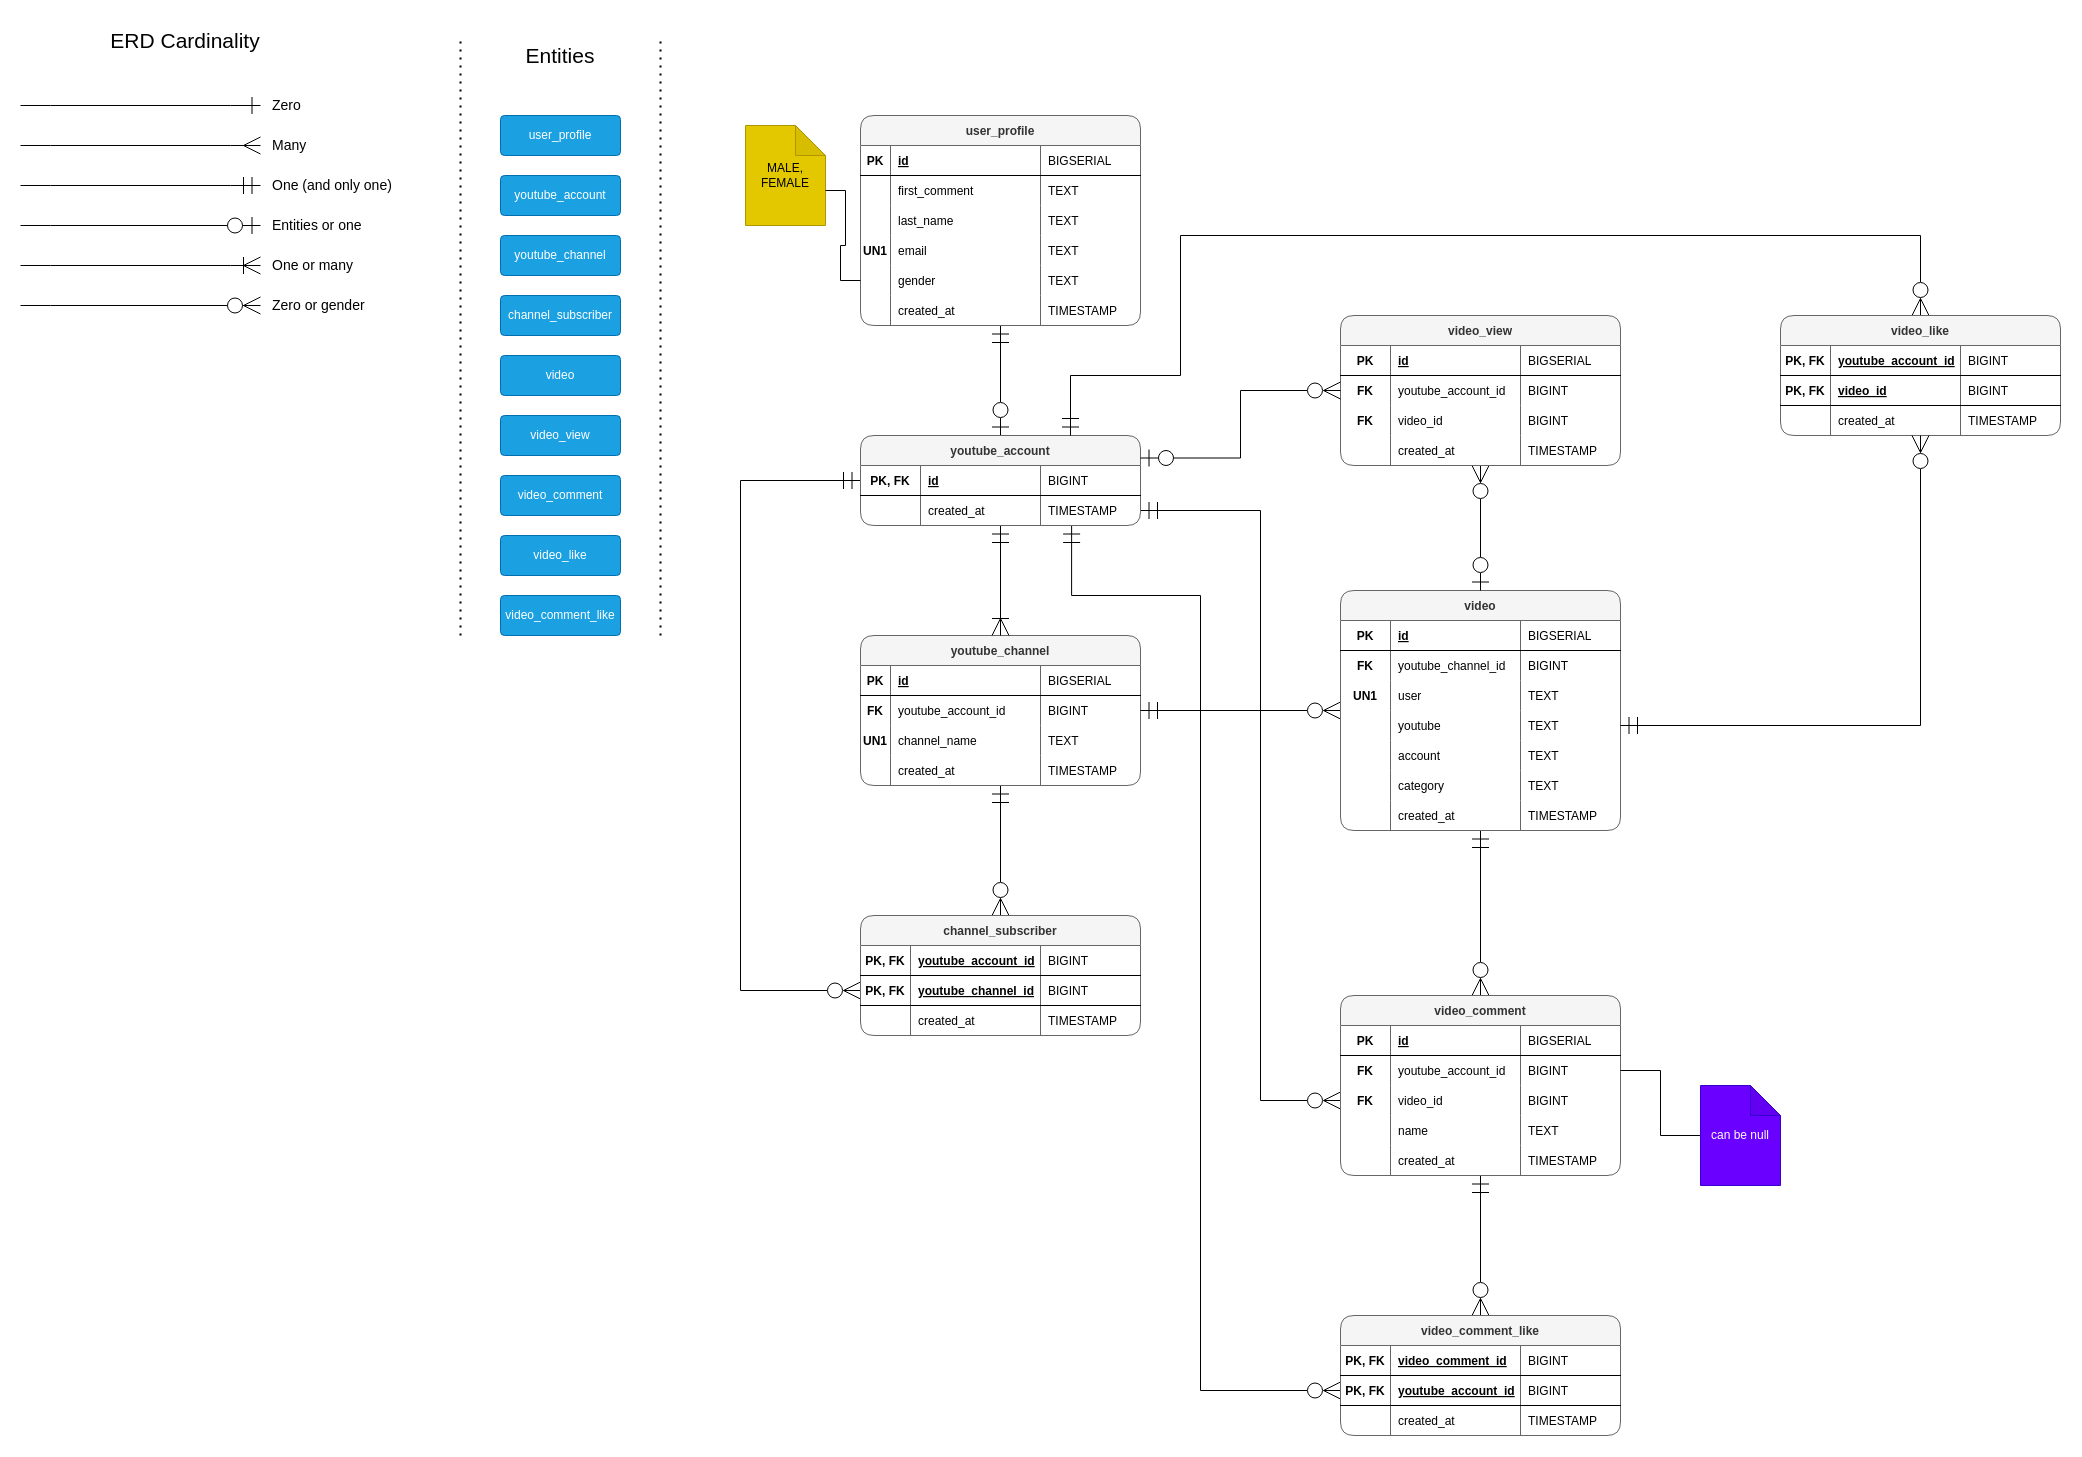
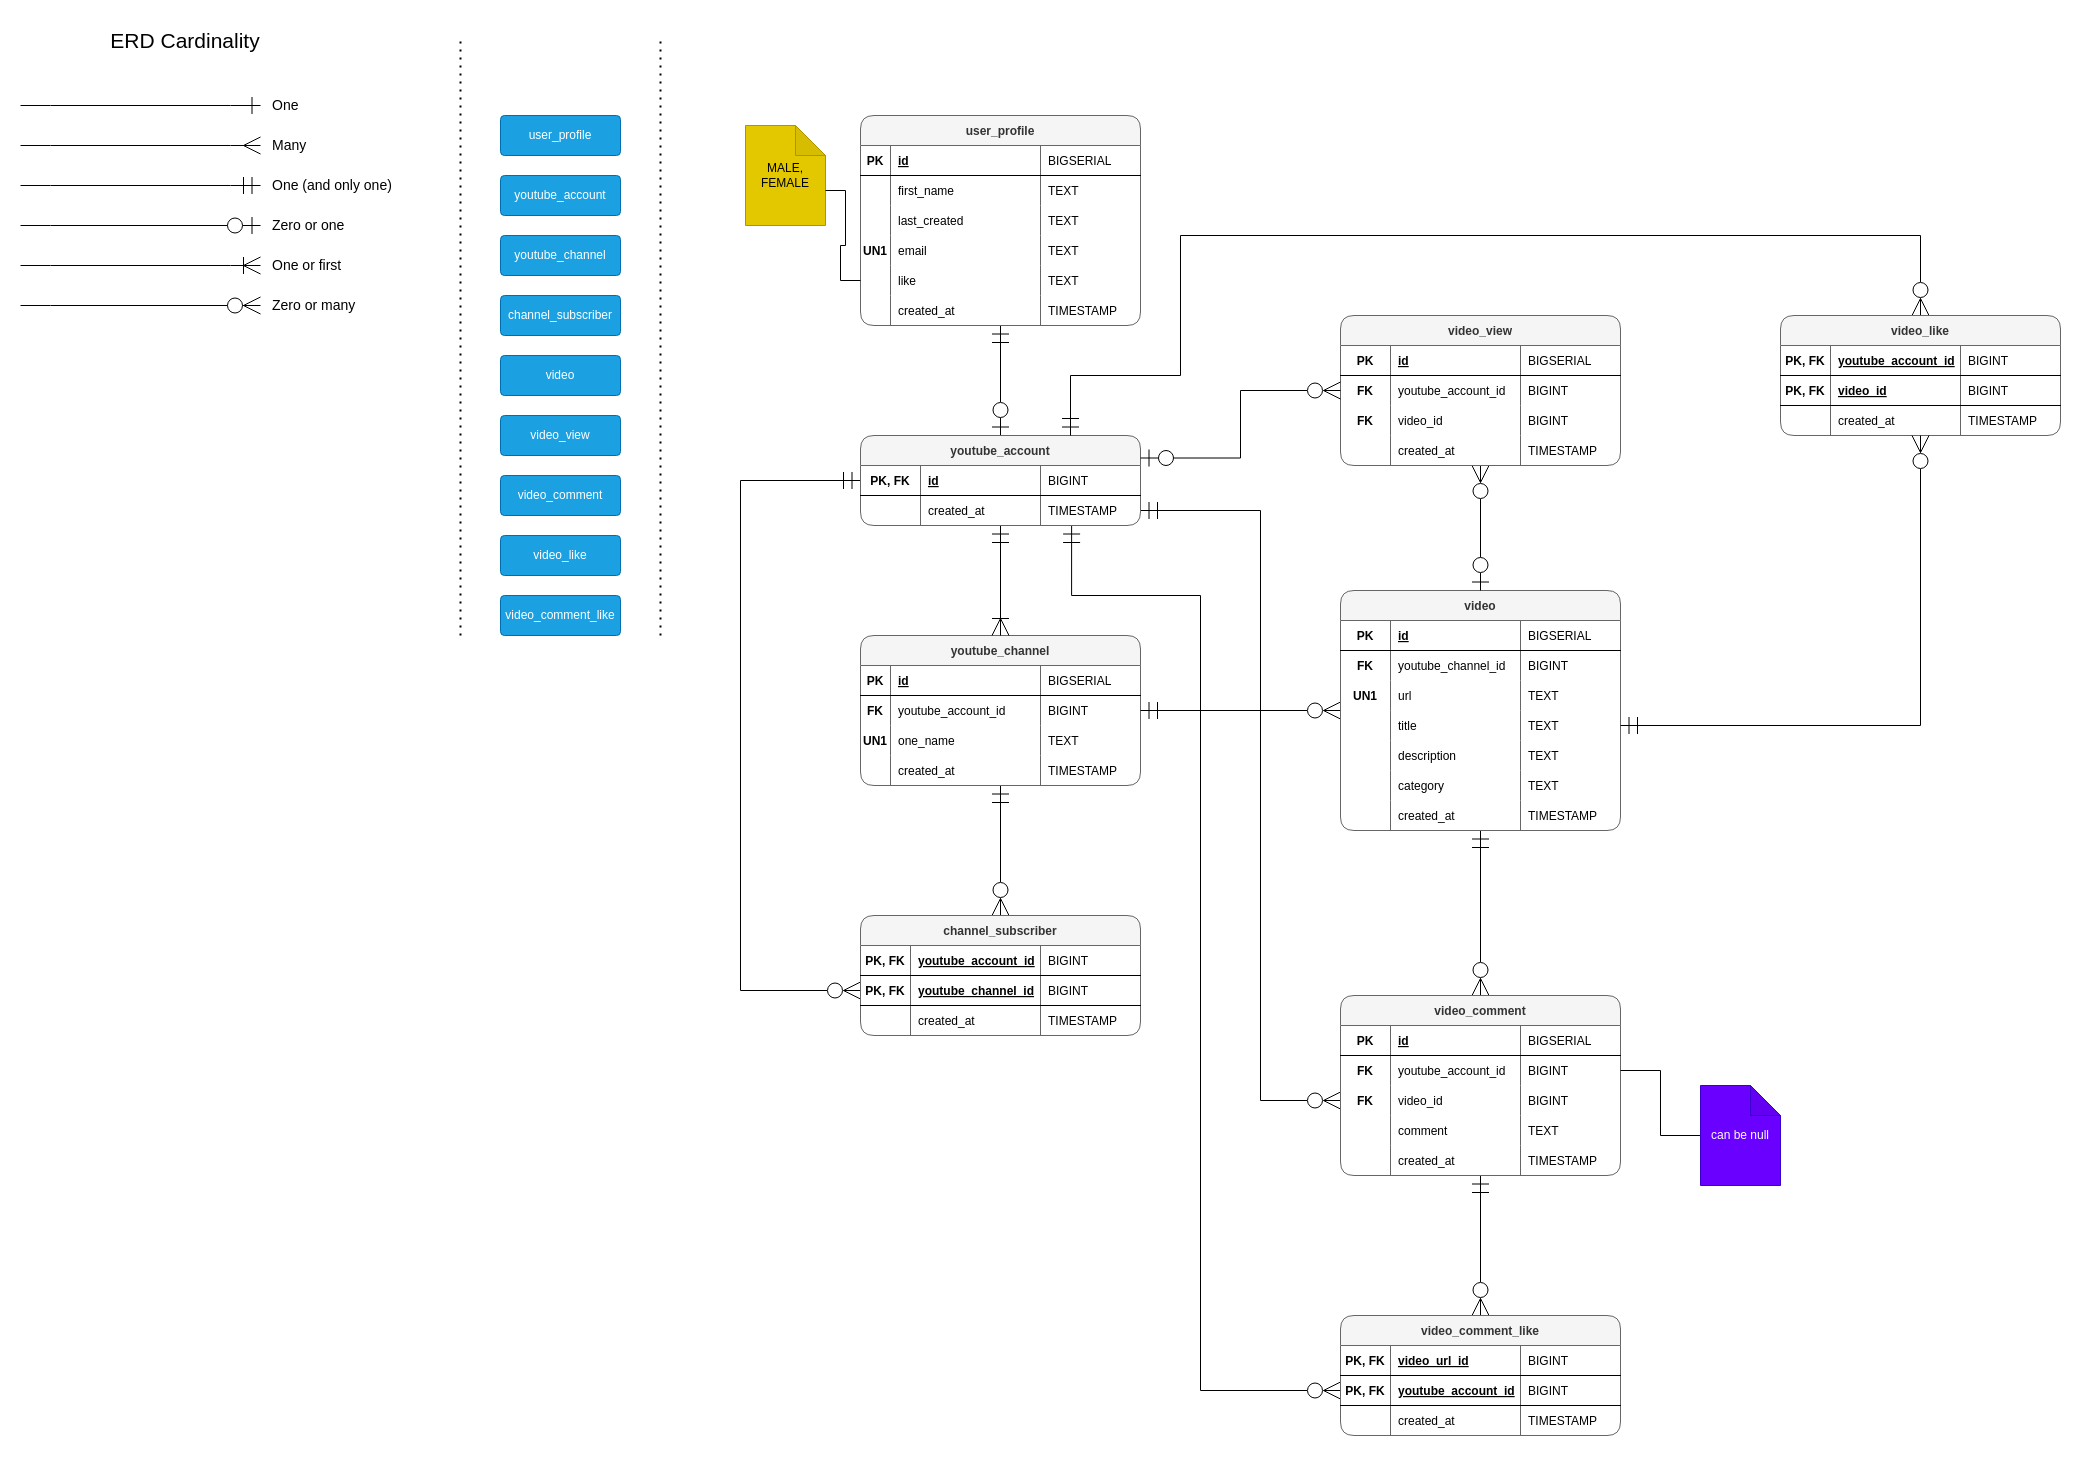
- <mxCell id="38" value="Entities" style="text;html=1;strokeColor=none;fillColor=none;align=center;verticalAlign=middle;whiteSpace=wrap;rounded=0;fontSize=21;" parent="1" vertex="1"><mxGeometry x="500" y="35" width="120" height="40" as="geometry" /></mxCell>
- <mxCell id="60" value="Zero" style="text;html=1;strokeColor=none;fillColor=none;align=left;verticalAlign=middle;whiteSpace=wrap;rounded=0;fontSize=14;" parent="1" vertex="1"><mxGeometry x="270" y="95" width="150" height="20" as="geometry" /></mxCell>
+ <mxCell id="60" value="One" style="text;html=1;strokeColor=none;fillColor=none;align=left;verticalAlign=middle;whiteSpace=wrap;rounded=0;fontSize=14;" parent="1" vertex="1"><mxGeometry x="270" y="95" width="150" height="20" as="geometry" /></mxCell>
- <mxCell id="17" value="first_comment" style="shape=partialRectangle;connectable=0;fillColor=none;top=0;left=0;bottom=0;right=0;align=left;spacingLeft=6;overflow=hidden;" parent="15" vertex="1"><mxGeometry x="30" width="150" height="30" as="geometry"><mxRectangle width="150" height="30" as="alternateBounds" /></mxGeometry></mxCell>
+ <mxCell id="17" value="first_name" style="shape=partialRectangle;connectable=0;fillColor=none;top=0;left=0;bottom=0;right=0;align=left;spacingLeft=6;overflow=hidden;" parent="15" vertex="1"><mxGeometry x="30" width="150" height="30" as="geometry"><mxRectangle width="150" height="30" as="alternateBounds" /></mxGeometry></mxCell>
- <mxCell id="21" value="last_name" style="shape=partialRectangle;connectable=0;fillColor=none;top=0;left=0;bottom=0;right=0;align=left;spacingLeft=6;overflow=hidden;" parent="19" vertex="1"><mxGeometry x="30" width="150" height="30" as="geometry"><mxRectangle width="150" height="30" as="alternateBounds" /></mxGeometry></mxCell>
+ <mxCell id="21" value="last_created" style="shape=partialRectangle;connectable=0;fillColor=none;top=0;left=0;bottom=0;right=0;align=left;spacingLeft=6;overflow=hidden;" parent="19" vertex="1"><mxGeometry x="30" width="150" height="30" as="geometry"><mxRectangle width="150" height="30" as="alternateBounds" /></mxGeometry></mxCell>
- <mxCell id="65" value="Entities or one" style="text;html=1;strokeColor=none;fillColor=none;align=left;verticalAlign=middle;whiteSpace=wrap;rounded=0;fontSize=14;" parent="1" vertex="1"><mxGeometry x="270" y="215" width="150" height="20" as="geometry" /></mxCell>
+ <mxCell id="65" value="Zero or one" style="text;html=1;strokeColor=none;fillColor=none;align=left;verticalAlign=middle;whiteSpace=wrap;rounded=0;fontSize=14;" parent="1" vertex="1"><mxGeometry x="270" y="215" width="150" height="20" as="geometry" /></mxCell>
- <mxCell id="67" value="One or many" style="text;html=1;strokeColor=none;fillColor=none;align=left;verticalAlign=middle;whiteSpace=wrap;rounded=0;fontSize=14;" parent="1" vertex="1"><mxGeometry x="270" y="255" width="150" height="20" as="geometry" /></mxCell>
+ <mxCell id="67" value="One or first" style="text;html=1;strokeColor=none;fillColor=none;align=left;verticalAlign=middle;whiteSpace=wrap;rounded=0;fontSize=14;" parent="1" vertex="1"><mxGeometry x="270" y="255" width="150" height="20" as="geometry" /></mxCell>
- <mxCell id="29" value="gender" style="shape=partialRectangle;connectable=0;fillColor=none;top=0;left=0;bottom=0;right=0;align=left;spacingLeft=6;overflow=hidden;" parent="27" vertex="1"><mxGeometry x="30" width="150" height="30" as="geometry"><mxRectangle width="150" height="30" as="alternateBounds" /></mxGeometry></mxCell>
+ <mxCell id="29" value="like" style="shape=partialRectangle;connectable=0;fillColor=none;top=0;left=0;bottom=0;right=0;align=left;spacingLeft=6;overflow=hidden;" parent="27" vertex="1"><mxGeometry x="30" width="150" height="30" as="geometry"><mxRectangle width="150" height="30" as="alternateBounds" /></mxGeometry></mxCell>
- <mxCell id="68" value="Zero or gender" style="text;html=1;strokeColor=none;fillColor=none;align=left;verticalAlign=middle;whiteSpace=wrap;rounded=0;fontSize=14;" parent="1" vertex="1"><mxGeometry x="270" y="295" width="150" height="20" as="geometry" /></mxCell>
+ <mxCell id="68" value="Zero or many" style="text;html=1;strokeColor=none;fillColor=none;align=left;verticalAlign=middle;whiteSpace=wrap;rounded=0;fontSize=14;" parent="1" vertex="1"><mxGeometry x="270" y="295" width="150" height="20" as="geometry" /></mxCell>
- <mxCell id="112" value="user" style="shape=partialRectangle;connectable=0;fillColor=none;top=0;left=0;bottom=0;right=0;align=left;spacingLeft=6;overflow=hidden;" vertex="1" parent="110"><mxGeometry x="50" width="130" height="30" as="geometry"><mxRectangle width="130" height="30" as="alternateBounds" /></mxGeometry></mxCell>
+ <mxCell id="112" value="url" style="shape=partialRectangle;connectable=0;fillColor=none;top=0;left=0;bottom=0;right=0;align=left;spacingLeft=6;overflow=hidden;" vertex="1" parent="110"><mxGeometry x="50" width="130" height="30" as="geometry"><mxRectangle width="130" height="30" as="alternateBounds" /></mxGeometry></mxCell>
- <mxCell id="116" value="youtube" style="shape=partialRectangle;connectable=0;fillColor=none;top=0;left=0;bottom=0;right=0;align=left;spacingLeft=6;overflow=hidden;" vertex="1" parent="114"><mxGeometry x="50" width="130" height="30" as="geometry"><mxRectangle width="130" height="30" as="alternateBounds" /></mxGeometry></mxCell>
+ <mxCell id="116" value="title" style="shape=partialRectangle;connectable=0;fillColor=none;top=0;left=0;bottom=0;right=0;align=left;spacingLeft=6;overflow=hidden;" vertex="1" parent="114"><mxGeometry x="50" width="130" height="30" as="geometry"><mxRectangle width="130" height="30" as="alternateBounds" /></mxGeometry></mxCell>
- <mxCell id="51" value="channel_name" style="shape=partialRectangle;connectable=0;fillColor=none;top=0;left=0;bottom=0;right=0;align=left;spacingLeft=6;overflow=hidden;" parent="49" vertex="1"><mxGeometry x="30" width="150" height="30" as="geometry"><mxRectangle width="150" height="30" as="alternateBounds" /></mxGeometry></mxCell>
+ <mxCell id="51" value="one_name" style="shape=partialRectangle;connectable=0;fillColor=none;top=0;left=0;bottom=0;right=0;align=left;spacingLeft=6;overflow=hidden;" parent="49" vertex="1"><mxGeometry x="30" width="150" height="30" as="geometry"><mxRectangle width="150" height="30" as="alternateBounds" /></mxGeometry></mxCell>
- <mxCell id="120" value="account" style="shape=partialRectangle;connectable=0;fillColor=none;top=0;left=0;bottom=0;right=0;align=left;spacingLeft=6;overflow=hidden;" vertex="1" parent="118"><mxGeometry x="50" width="130" height="30" as="geometry"><mxRectangle width="130" height="30" as="alternateBounds" /></mxGeometry></mxCell>
+ <mxCell id="120" value="description" style="shape=partialRectangle;connectable=0;fillColor=none;top=0;left=0;bottom=0;right=0;align=left;spacingLeft=6;overflow=hidden;" vertex="1" parent="118"><mxGeometry x="50" width="130" height="30" as="geometry"><mxRectangle width="130" height="30" as="alternateBounds" /></mxGeometry></mxCell>
- <mxCell id="180" value="name" style="shape=partialRectangle;connectable=0;fillColor=none;top=0;left=0;bottom=0;right=0;align=left;spacingLeft=6;overflow=hidden;fontStyle=0" vertex="1" parent="178"><mxGeometry x="50" width="130" height="30" as="geometry"><mxRectangle width="130" height="30" as="alternateBounds" /></mxGeometry></mxCell>
+ <mxCell id="180" value="comment" style="shape=partialRectangle;connectable=0;fillColor=none;top=0;left=0;bottom=0;right=0;align=left;spacingLeft=6;overflow=hidden;fontStyle=0" vertex="1" parent="178"><mxGeometry x="50" width="130" height="30" as="geometry"><mxRectangle width="130" height="30" as="alternateBounds" /></mxGeometry></mxCell>
- <mxCell id="189" value="video_comment_id" style="shape=partialRectangle;connectable=0;fillColor=none;top=0;left=0;bottom=0;right=0;align=left;spacingLeft=6;fontStyle=5;overflow=hidden;" vertex="1" parent="187"><mxGeometry x="50" width="130" height="30" as="geometry"><mxRectangle width="130" height="30" as="alternateBounds" /></mxGeometry></mxCell>
+ <mxCell id="189" value="video_url_id" style="shape=partialRectangle;connectable=0;fillColor=none;top=0;left=0;bottom=0;right=0;align=left;spacingLeft=6;fontStyle=5;overflow=hidden;" vertex="1" parent="187"><mxGeometry x="50" width="130" height="30" as="geometry"><mxRectangle width="130" height="30" as="alternateBounds" /></mxGeometry></mxCell>
